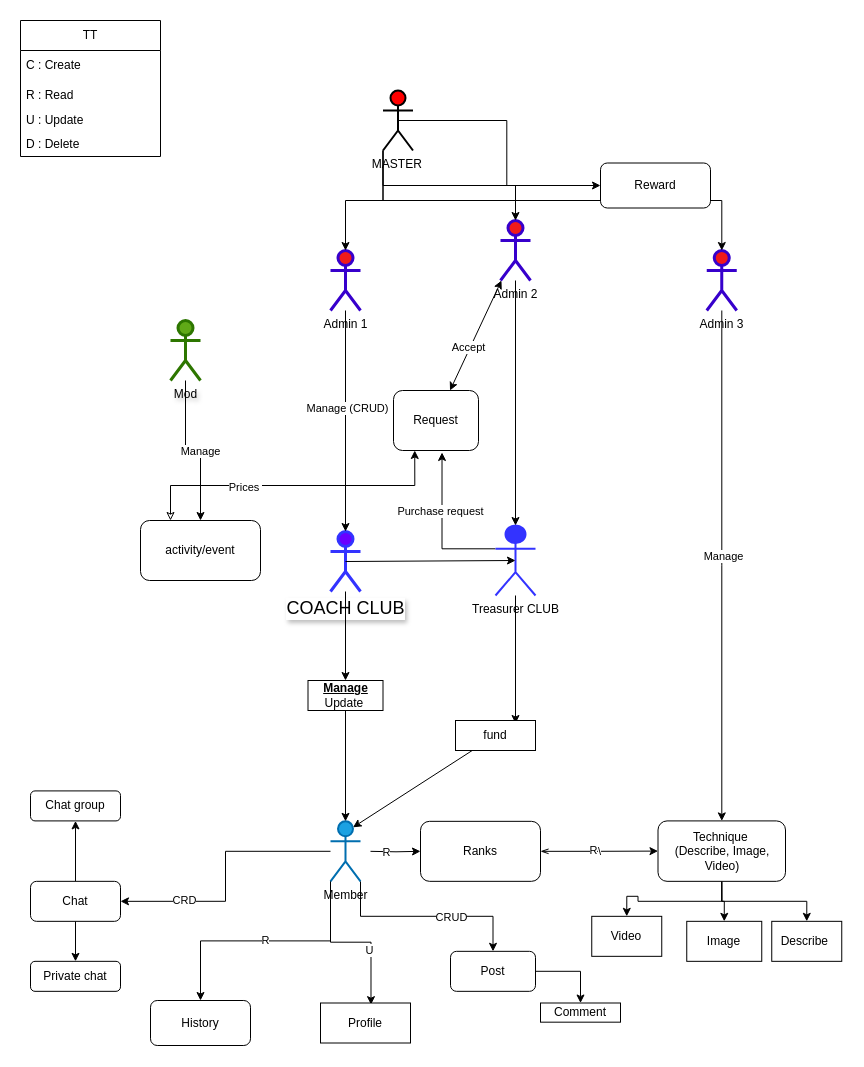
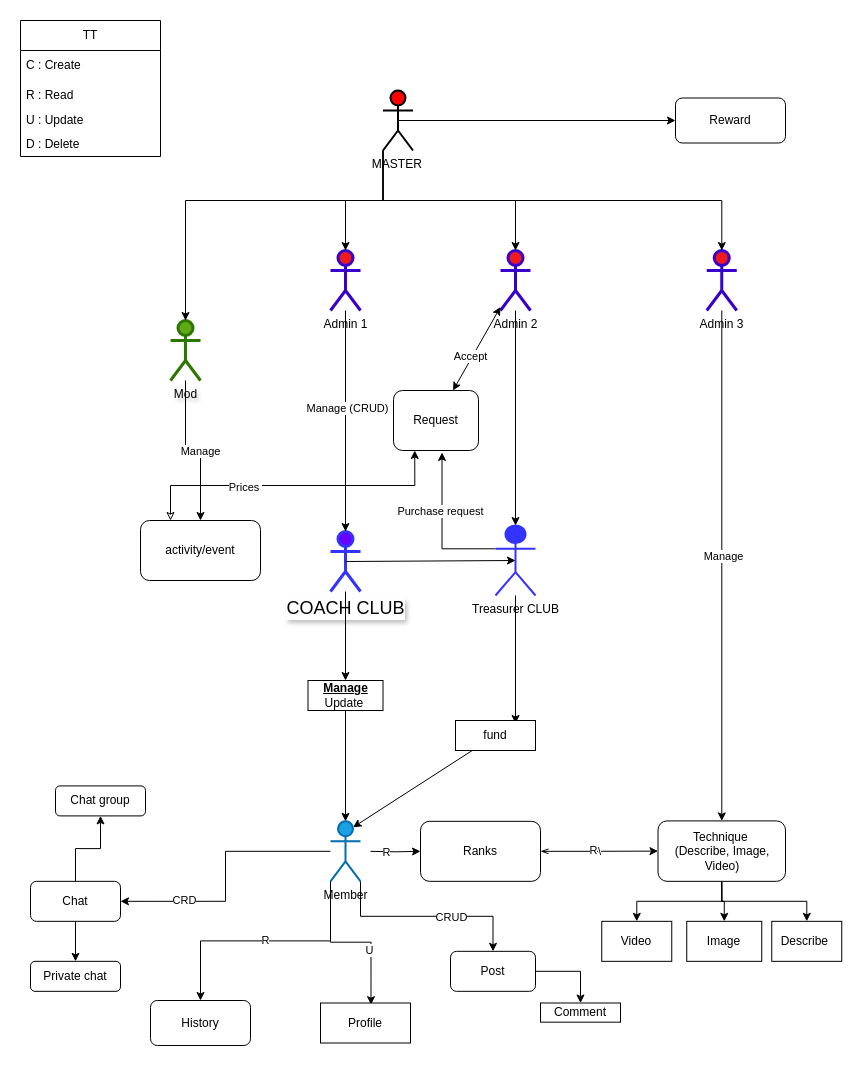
- <mxCell id="56" value="Reward" style="rounded=1;whiteSpace=wrap;html=1;" parent="1" vertex="1"><mxGeometry x="600" y="162.5" width="110" height="45" as="geometry" /></mxCell>
+ <mxCell id="56" value="Reward" style="rounded=1;whiteSpace=wrap;html=1;" parent="1" vertex="1"><mxGeometry x="675" y="97.5" width="110" height="45" as="geometry" /></mxCell>
+ <mxCell id="55" style="edgeStyle=orthogonalEdgeStyle;rounded=0;orthogonalLoop=1;jettySize=auto;html=1;exitX=0;exitY=1;exitDx=0;exitDy=0;exitPerimeter=0;entryX=0.5;entryY=0;entryDx=0;entryDy=0;entryPerimeter=0;" parent="1" source="53" target="41" edge="1"><mxGeometry relative="1" as="geometry"><Array as="points"><mxPoint x="383" y="200" /><mxPoint x="185" y="200" /></Array></mxGeometry></mxCell>
- <mxCell id="38" value="Admin 2" style="shape=umlActor;verticalLabelPosition=bottom;verticalAlign=top;html=1;outlineConnect=0;fillColor=#F01A1A;strokeColor=#3700CC;fontColor=default;strokeWidth=3;" parent="1" vertex="1"><mxGeometry x="500" y="220" width="30" height="60" as="geometry" /></mxCell>
+ <mxCell id="38" value="Admin 2" style="shape=umlActor;verticalLabelPosition=bottom;verticalAlign=top;html=1;outlineConnect=0;fillColor=#F01A1A;strokeColor=#3700CC;fontColor=default;strokeWidth=3;" parent="1" vertex="1"><mxGeometry x="500" y="250" width="30" height="60" as="geometry" /></mxCell>
- <mxCell id="21" value="Chat group" style="rounded=1;whiteSpace=wrap;html=1;" parent="1" vertex="1"><mxGeometry x="30" y="790.41" width="90" height="30" as="geometry" /></mxCell>
+ <mxCell id="21" value="Chat group" style="rounded=1;whiteSpace=wrap;html=1;" parent="1" vertex="1"><mxGeometry x="55" y="785.41" width="90" height="30" as="geometry" /></mxCell>
- <mxCell id="47" value="Video" style="rounded=0;whiteSpace=wrap;html=1;" parent="1" vertex="1"><mxGeometry x="591.25" y="915.83" width="70" height="40" as="geometry" /></mxCell>
+ <mxCell id="47" value="Video" style="rounded=0;whiteSpace=wrap;html=1;" parent="1" vertex="1"><mxGeometry x="601.25" y="920.83" width="70" height="40" as="geometry" /></mxCell>
